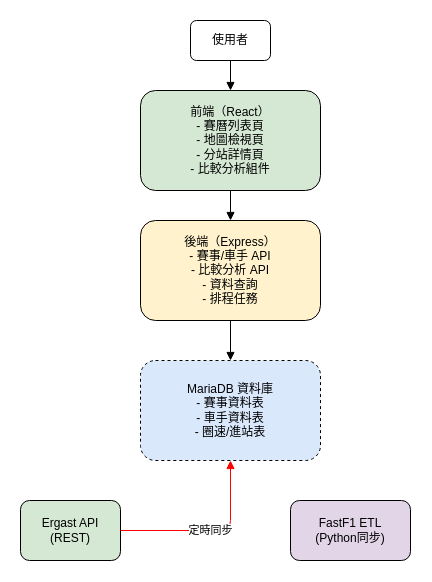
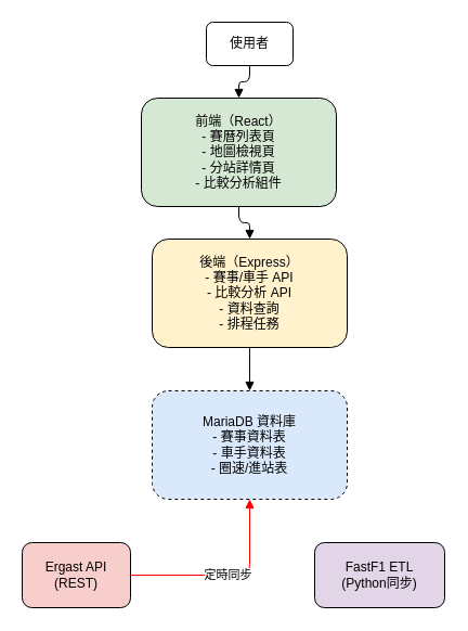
- <mxCell id="3" value="前端（React）&#10;- 賽曆列表頁&#10;- 地圖檢視頁&#10;- 分站詳情頁&#10;- 比較分析組件" style="rounded=1;whiteSpace=wrap;html=1;fillColor=#D5E8D4;strokeColor=#000000;" vertex="1" parent="1"><mxGeometry x="140" y="90" width="180" height="100" as="geometry" /></mxCell>
+ <mxCell id="3" value="前端（React）&#10;- 賽曆列表頁&#10;- 地圖檢視頁&#10;- 分站詳情頁&#10;- 比較分析組件" style="rounded=1;whiteSpace=wrap;html=1;fillColor=#D5E8D4;strokeColor=#000000;" vertex="1" parent="1"><mxGeometry x="130" y="90" width="180" height="100" as="geometry" /></mxCell>
- <mxCell id="6" value="Ergast API&#10;(REST)" style="rounded=1;whiteSpace=wrap;html=1;fillColor=#d5e8d4;strokeColor=#000000;" vertex="1" parent="1"><mxGeometry x="20" y="500" width="100" height="60" as="geometry" /></mxCell>
+ <mxCell id="6" value="Ergast API&#10;(REST)" style="rounded=1;whiteSpace=wrap;html=1;fillColor=#F8CECC;strokeColor=#000000;" vertex="1" parent="1"><mxGeometry x="20" y="500" width="100" height="60" as="geometry" /></mxCell>
